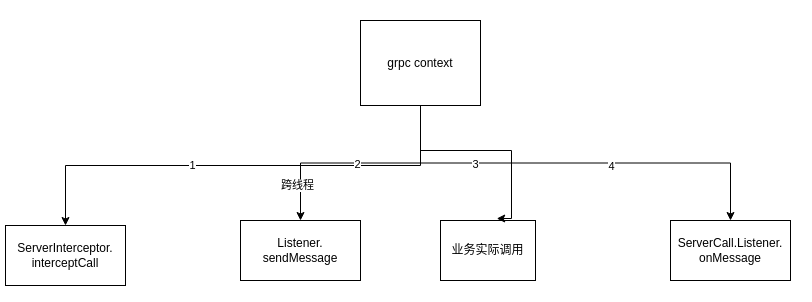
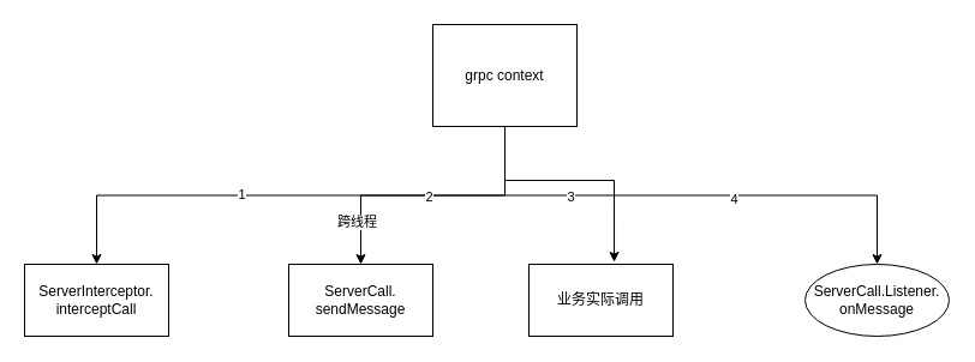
- <mxCell id="2" value="Listener.&lt;br&gt;sendMessage" style="rounded=0;whiteSpace=wrap;html=1;" vertex="1" parent="1"><mxGeometry x="240" y="220" width="120" height="60" as="geometry" /></mxCell>
+ <mxCell id="2" value="ServerCall.&lt;br&gt;sendMessage" style="rounded=0;whiteSpace=wrap;html=1;" vertex="1" parent="1"><mxGeometry x="240" y="220" width="120" height="60" as="geometry" /></mxCell>
- <mxCell id="4" value="业务实际调用" style="rounded=0;whiteSpace=wrap;html=1;" vertex="1" parent="1"><mxGeometry x="440" y="220" width="95" height="60" as="geometry" /></mxCell>
+ <mxCell id="4" value="业务实际调用" style="rounded=0;whiteSpace=wrap;html=1;" vertex="1" parent="1"><mxGeometry x="440" y="220" width="120" height="60" as="geometry" /></mxCell>
- <mxCell id="3" value="ServerCall.Listener.&lt;br&gt;onMessage" style="rounded=0;whiteSpace=wrap;html=1;" vertex="1" parent="1"><mxGeometry x="670" y="220" width="120" height="60" as="geometry" /></mxCell>
+ <mxCell id="3" value="ServerCall.Listener.&lt;br&gt;onMessage" style="ellipse;whiteSpace=wrap;html=1;" vertex="1" parent="1"><mxGeometry x="670" y="220" width="120" height="60" as="geometry" /></mxCell>
- <mxCell id="5" value="ServerInterceptor.&lt;br&gt;interceptCall" style="rounded=0;whiteSpace=wrap;html=1;" vertex="1" parent="1"><mxGeometry x="5" y="225" width="120" height="60" as="geometry" /></mxCell>
+ <mxCell id="5" value="ServerInterceptor.&lt;br&gt;interceptCall" style="rounded=0;whiteSpace=wrap;html=1;" vertex="1" parent="1"><mxGeometry x="20" y="220" width="120" height="60" as="geometry" /></mxCell>
